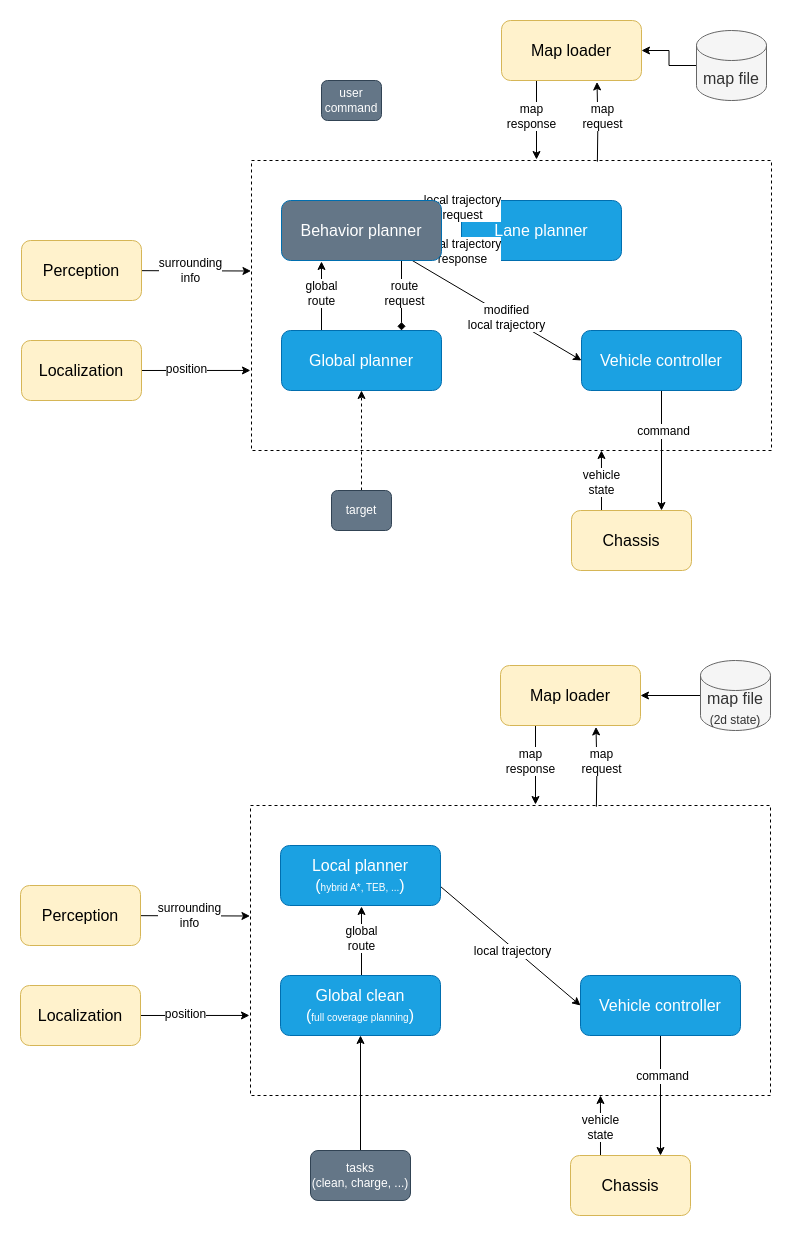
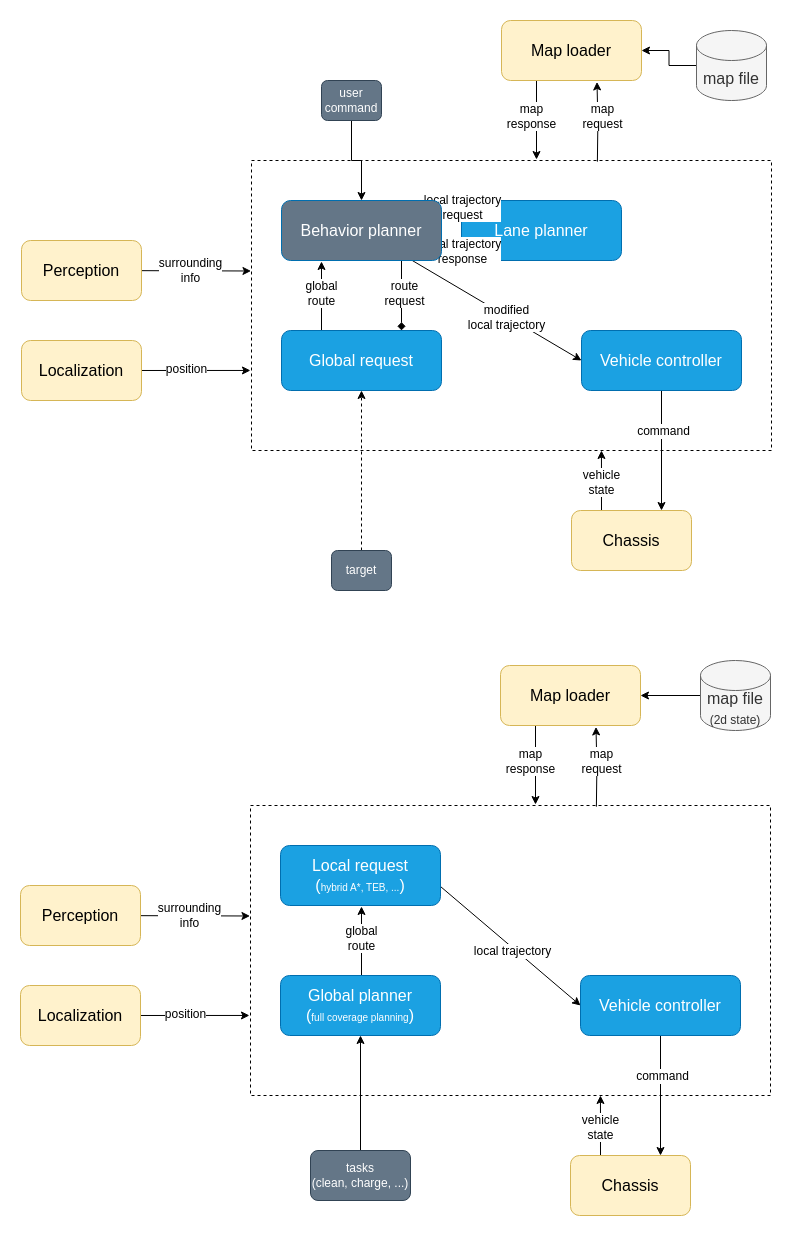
+ <mxCell id="37" style="edgeStyle=orthogonalEdgeStyle;rounded=0;orthogonalLoop=1;jettySize=auto;html=1;fontSize=12;" parent="1" source="38" target="26" edge="1"><mxGeometry relative="1" as="geometry" /></mxCell>
- <mxCell id="16" value="Global planner" style="rounded=1;whiteSpace=wrap;html=1;fontSize=16;fillColor=#1ba1e2;strokeColor=#006EAF;fontColor=#ffffff;" parent="1" vertex="1"><mxGeometry x="281" y="330" width="160" height="60" as="geometry" /></mxCell>
+ <mxCell id="16" value="Global request" style="rounded=1;whiteSpace=wrap;html=1;fontSize=16;fillColor=#1ba1e2;strokeColor=#006EAF;fontColor=#ffffff;" parent="1" vertex="1"><mxGeometry x="281" y="330" width="160" height="60" as="geometry" /></mxCell>
- <mxCell id="36" value="target" style="rounded=1;whiteSpace=wrap;html=1;fillColor=#647687;fontSize=12;strokeColor=#314354;fontColor=#ffffff;" parent="1" vertex="1"><mxGeometry x="331" y="490" width="60" height="40" as="geometry" /></mxCell>
+ <mxCell id="36" value="target" style="rounded=1;whiteSpace=wrap;html=1;fillColor=#647687;fontSize=12;strokeColor=#314354;fontColor=#ffffff;" parent="1" vertex="1"><mxGeometry x="331" y="550" width="60" height="40" as="geometry" /></mxCell>
- <mxCell id="56" value="Local planner&lt;br&gt;(&lt;span style=&quot;font-size: 10px;&quot;&gt;hybrid A*, TEB, ...&lt;/span&gt;)" style="rounded=1;whiteSpace=wrap;html=1;fontSize=16;fillColor=#1ba1e2;strokeColor=#006EAF;fontColor=#ffffff;" vertex="1" parent="1"><mxGeometry x="280" y="845" width="160" height="60" as="geometry" /></mxCell>
+ <mxCell id="56" value="Local request&lt;br&gt;(&lt;span style=&quot;font-size: 10px;&quot;&gt;hybrid A*, TEB, ...&lt;/span&gt;)" style="rounded=1;whiteSpace=wrap;html=1;fontSize=16;fillColor=#1ba1e2;strokeColor=#006EAF;fontColor=#ffffff;" vertex="1" parent="1"><mxGeometry x="280" y="845" width="160" height="60" as="geometry" /></mxCell>
- <mxCell id="53" value="Global clean&lt;br&gt;(&lt;font style=&quot;font-size: 10px;&quot;&gt;full coverage planning&lt;/font&gt;)" style="rounded=1;whiteSpace=wrap;html=1;fontSize=16;fillColor=#1ba1e2;strokeColor=#006EAF;fontColor=#ffffff;" vertex="1" parent="1"><mxGeometry x="280" y="975" width="160" height="60" as="geometry" /></mxCell>
+ <mxCell id="53" value="Global planner&lt;br&gt;(&lt;font style=&quot;font-size: 10px;&quot;&gt;full coverage planning&lt;/font&gt;)" style="rounded=1;whiteSpace=wrap;html=1;fontSize=16;fillColor=#1ba1e2;strokeColor=#006EAF;fontColor=#ffffff;" vertex="1" parent="1"><mxGeometry x="280" y="975" width="160" height="60" as="geometry" /></mxCell>
